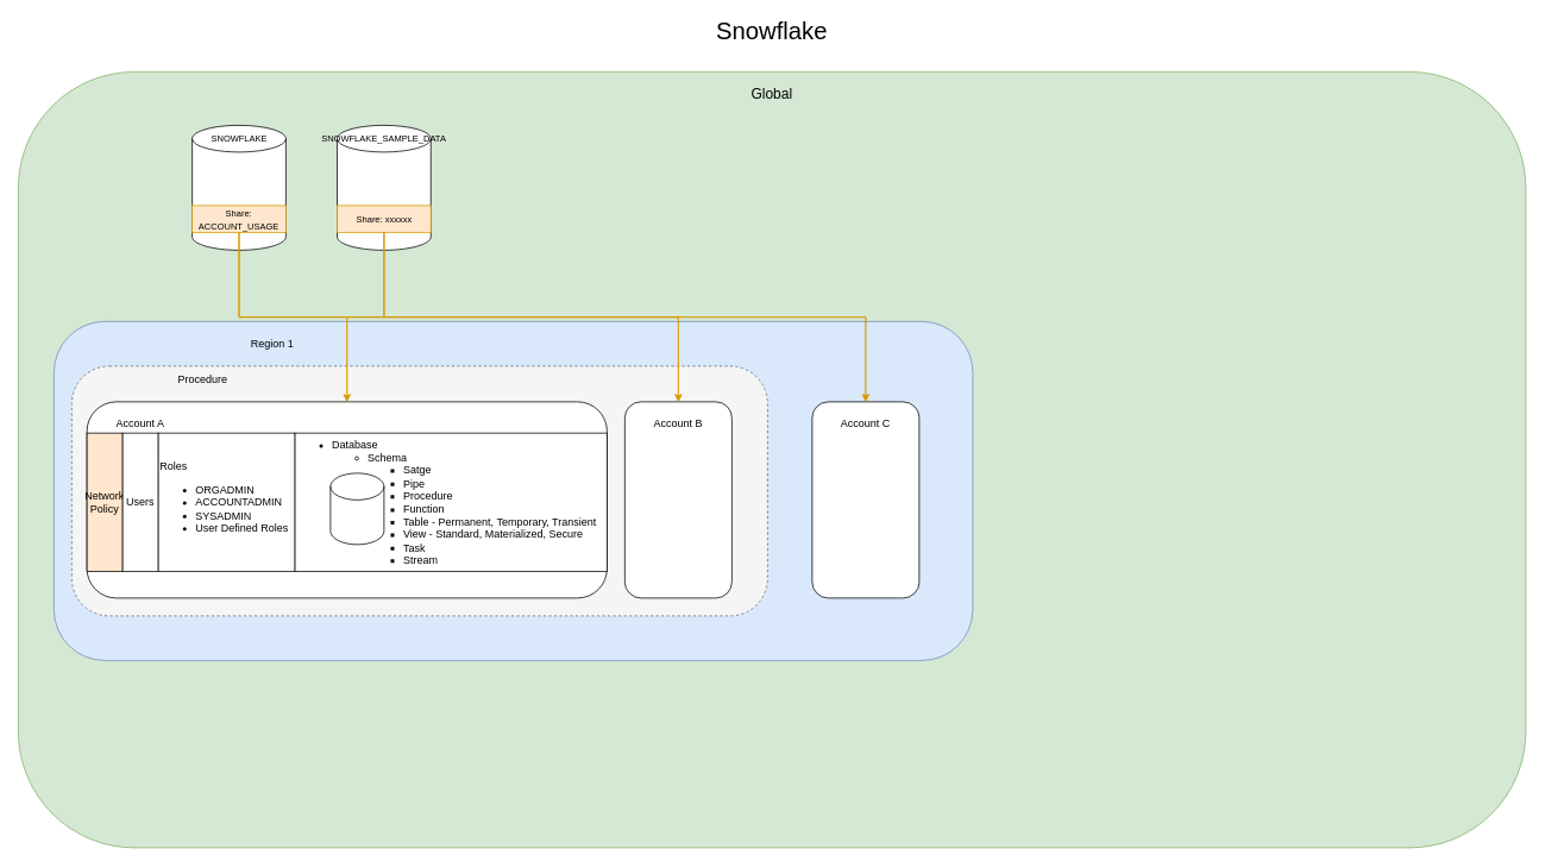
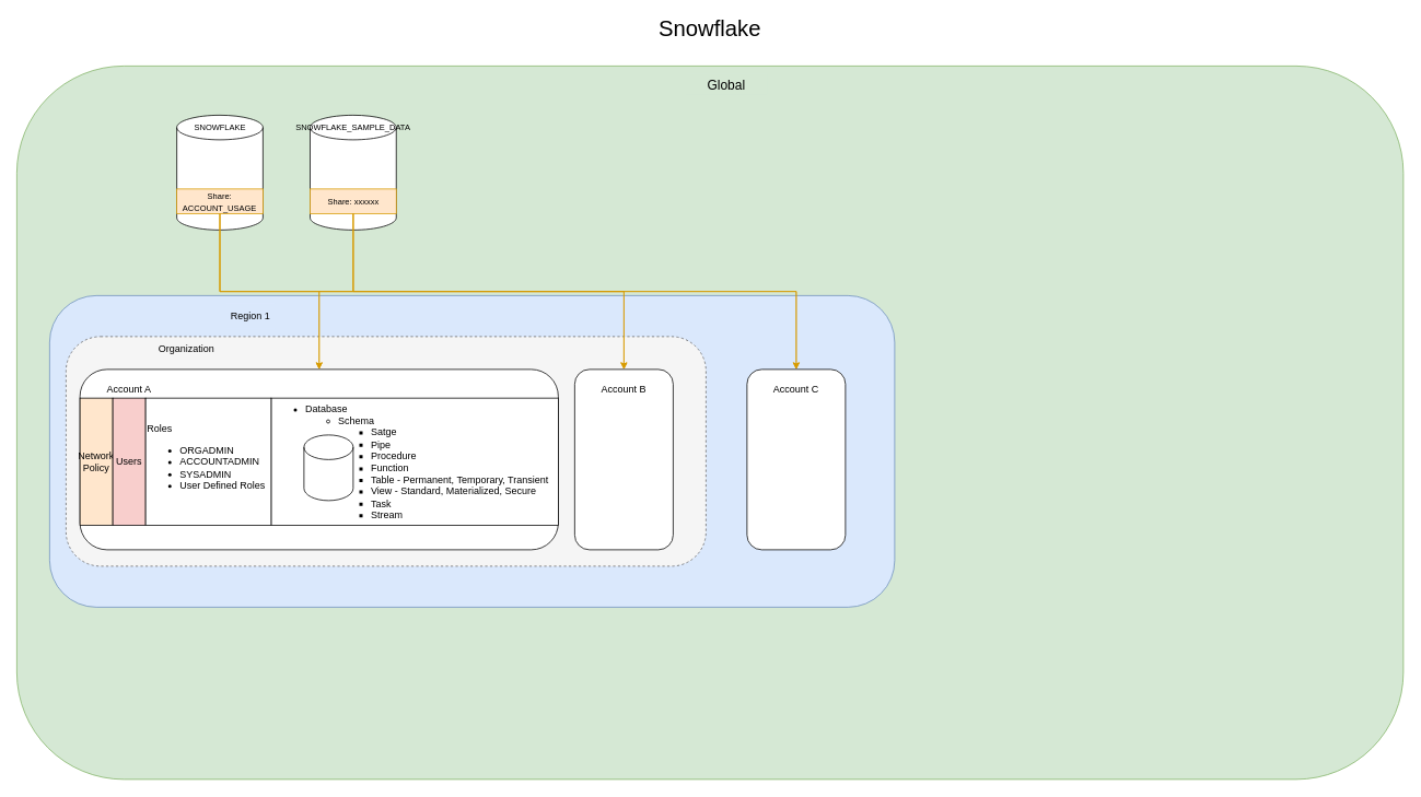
- <mxCell id="7" value="&lt;font style=&quot;font-size: 16px;&quot;&gt;Global&lt;/font&gt;" style="text;html=1;align=center;verticalAlign=middle;whiteSpace=wrap;rounded=0;fillColor=#d5e8d4;strokeColor=none;" parent="1" vertex="1"><mxGeometry x="835" y="90" width="60" height="30" as="geometry" /></mxCell>
+ <mxCell id="7" value="&lt;font style=&quot;font-size: 16px;&quot;&gt;Global&lt;/font&gt;" style="text;html=1;align=center;verticalAlign=middle;whiteSpace=wrap;rounded=0;fillColor=#d5e8d4;strokeColor=none;" parent="1" vertex="1"><mxGeometry x="835" y="90" width="100" height="25" as="geometry" /></mxCell>
- <mxCell id="14" value="Procedure" style="text;html=1;align=center;verticalAlign=middle;whiteSpace=wrap;rounded=0;" parent="1" vertex="1"><mxGeometry x="197" y="410" width="60" height="30" as="geometry" /></mxCell>
+ <mxCell id="14" value="Organization" style="text;html=1;align=center;verticalAlign=middle;whiteSpace=wrap;rounded=0;" parent="1" vertex="1"><mxGeometry x="197" y="410" width="60" height="30" as="geometry" /></mxCell>
- <mxCell id="32" value="Users" style="rounded=0;whiteSpace=wrap;html=1;" vertex="1" parent="1"><mxGeometry x="137" y="485" width="40" height="155" as="geometry" /></mxCell>
+ <mxCell id="32" value="Users" style="rounded=0;whiteSpace=wrap;html=1;fillColor=#f8cecc;" vertex="1" parent="1"><mxGeometry x="137" y="485" width="40" height="155" as="geometry" /></mxCell>
